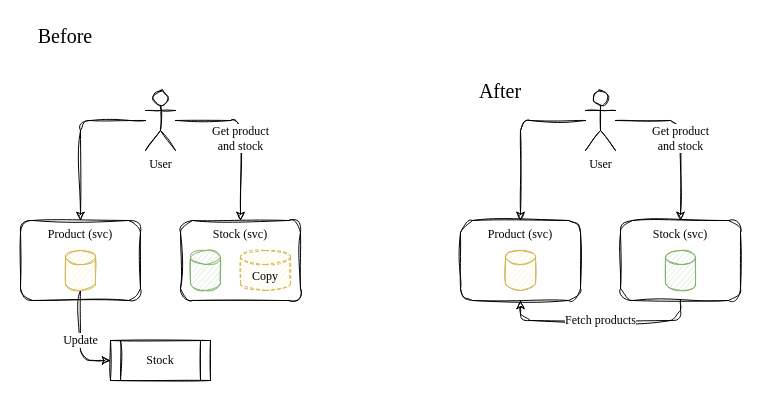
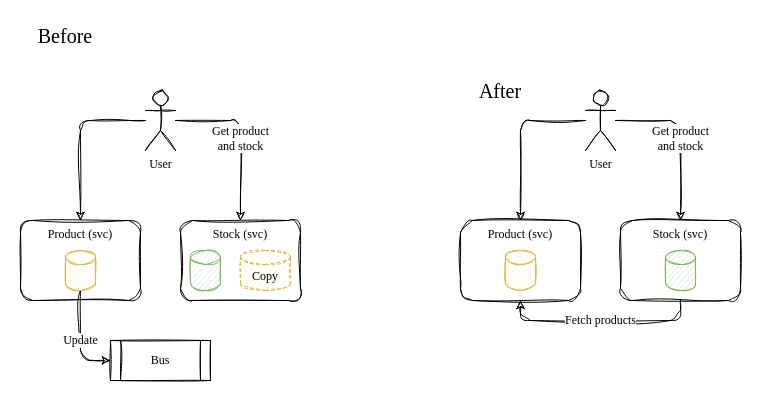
- <mxCell id="10" value="Stock" style="shape=process;whiteSpace=wrap;html=1;backgroundOutline=1;shadow=0;glass=0;sketch=1;fontFamily=Architects Daughter;fontSource=https%3A%2F%2Ffonts.googleapis.com%2Fcss%3Ffamily%3DArchitects%2BDaughter;fillColor=none;" parent="1" vertex="1"><mxGeometry x="110" y="340" width="100" height="40" as="geometry" /></mxCell>
+ <mxCell id="10" value="Bus" style="shape=process;whiteSpace=wrap;html=1;backgroundOutline=1;shadow=0;glass=0;sketch=1;fontFamily=Architects Daughter;fontSource=https%3A%2F%2Ffonts.googleapis.com%2Fcss%3Ffamily%3DArchitects%2BDaughter;fillColor=none;" parent="1" vertex="1"><mxGeometry x="110" y="340" width="100" height="40" as="geometry" /></mxCell>
